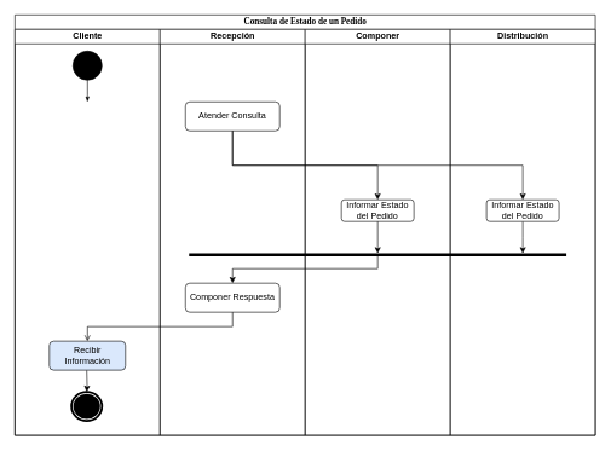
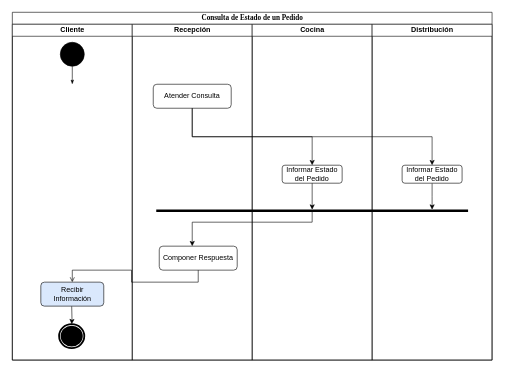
- <mxCell id="13" value="Componer" style="swimlane;html=1;startSize=20;" parent="2" vertex="1"><mxGeometry x="400" y="20" width="200" height="560" as="geometry" /></mxCell>
+ <mxCell id="13" value="Cocina" style="swimlane;html=1;startSize=20;" parent="2" vertex="1"><mxGeometry x="400" y="20" width="200" height="560" as="geometry" /></mxCell>
- <mxCell id="11" value="Componer Respuesta" style="whiteSpace=wrap;html=1;rounded=1;" vertex="1" parent="9"><mxGeometry x="35" y="350" width="130" height="40" as="geometry" /></mxCell>
+ <mxCell id="11" value="Componer Respuesta" style="whiteSpace=wrap;html=1;rounded=1;" vertex="1" parent="9"><mxGeometry x="45" y="370" width="130" height="40" as="geometry" /></mxCell>
